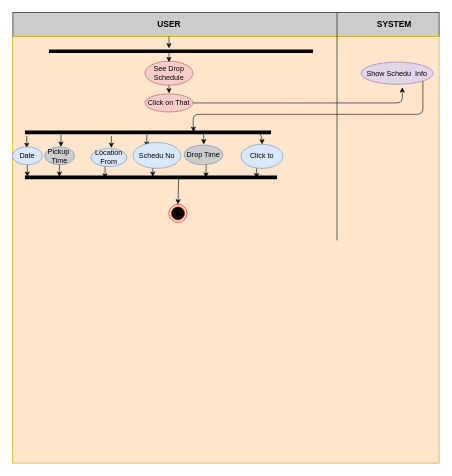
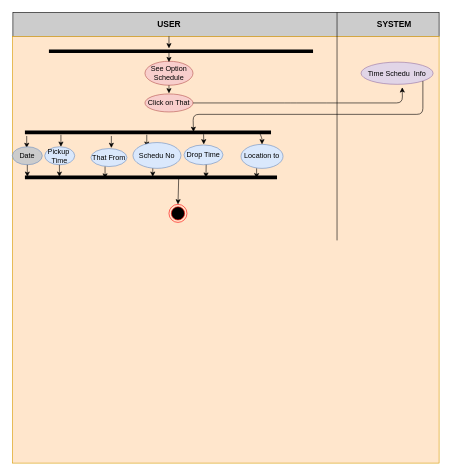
- <mxCell id="8" value="See Drop Schedule" style="ellipse;whiteSpace=wrap;html=1;strokeColor=#b85450;fillColor=#f8cecc;" parent="1" vertex="1"><mxGeometry x="241" y="101.5" width="80" height="40" as="geometry" /></mxCell>
+ <mxCell id="8" value="See Option Schedule" style="ellipse;whiteSpace=wrap;html=1;strokeColor=#b85450;fillColor=#f8cecc;" parent="1" vertex="1"><mxGeometry x="241" y="101.5" width="80" height="40" as="geometry" /></mxCell>
- <mxCell id="25" value="Show Schedu&amp;nbsp; Info" style="ellipse;whiteSpace=wrap;html=1;strokeColor=#9673a6;fillColor=#e1d5e7;" parent="1" vertex="1"><mxGeometry x="601" y="103" width="120" height="37" as="geometry" /></mxCell>
+ <mxCell id="25" value="Time Schedu&amp;nbsp; Info" style="ellipse;whiteSpace=wrap;html=1;strokeColor=#9673a6;fillColor=#e1d5e7;" parent="1" vertex="1"><mxGeometry x="601" y="103" width="120" height="37" as="geometry" /></mxCell>
- <mxCell id="31" value="Drop Time" style="ellipse;whiteSpace=wrap;html=1;strokeColor=#6c8ebf;fillColor=#cccccc;" parent="1" vertex="1"><mxGeometry x="306" y="241" width="65" height="33" as="geometry" /></mxCell>
+ <mxCell id="31" value="Drop Time" style="ellipse;whiteSpace=wrap;html=1;strokeColor=#6c8ebf;fillColor=#dae8fc;" parent="1" vertex="1"><mxGeometry x="306" y="241" width="65" height="33" as="geometry" /></mxCell>
- <mxCell id="12" value="Date" style="ellipse;whiteSpace=wrap;html=1;strokeColor=#6c8ebf;fillColor=#dae8fc;" parent="1" vertex="1"><mxGeometry x="20" y="244" width="50" height="30" as="geometry" /></mxCell>
+ <mxCell id="12" value="Date" style="ellipse;whiteSpace=wrap;html=1;strokeColor=#6c8ebf;fillColor=#cccccc;" parent="1" vertex="1"><mxGeometry x="20" y="244" width="50" height="30" as="geometry" /></mxCell>
- <mxCell id="14" value="Pickup&amp;nbsp;&lt;br&gt;Time" style="ellipse;whiteSpace=wrap;html=1;strokeColor=#6c8ebf;fillColor=#cccccc;" parent="1" vertex="1"><mxGeometry x="74" y="244" width="50" height="30" as="geometry" /></mxCell>
+ <mxCell id="14" value="Pickup&amp;nbsp;&lt;br&gt;Time" style="ellipse;whiteSpace=wrap;html=1;strokeColor=#6c8ebf;fillColor=#dae8fc;" parent="1" vertex="1"><mxGeometry x="74" y="244" width="50" height="30" as="geometry" /></mxCell>
- <mxCell id="32" value="Click to" style="ellipse;whiteSpace=wrap;html=1;strokeColor=#6c8ebf;fillColor=#dae8fc;" parent="1" vertex="1"><mxGeometry x="401" y="240" width="70" height="40" as="geometry" /></mxCell>
+ <mxCell id="32" value="Location to" style="ellipse;whiteSpace=wrap;html=1;strokeColor=#6c8ebf;fillColor=#dae8fc;" parent="1" vertex="1"><mxGeometry x="401" y="240" width="70" height="40" as="geometry" /></mxCell>
- <mxCell id="16" value="Location From" style="ellipse;whiteSpace=wrap;html=1;strokeColor=#6c8ebf;fillColor=#dae8fc;" parent="1" vertex="1"><mxGeometry x="151" y="247" width="60" height="30" as="geometry" /></mxCell>
+ <mxCell id="16" value="That From" style="ellipse;whiteSpace=wrap;html=1;strokeColor=#6c8ebf;fillColor=#dae8fc;" parent="1" vertex="1"><mxGeometry x="151" y="247" width="60" height="30" as="geometry" /></mxCell>
